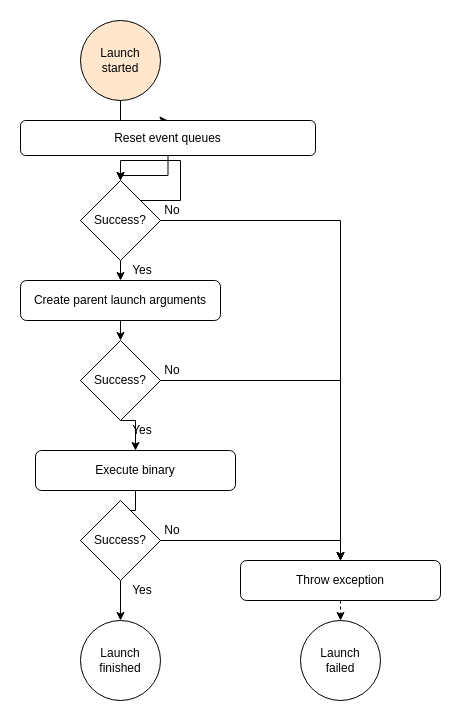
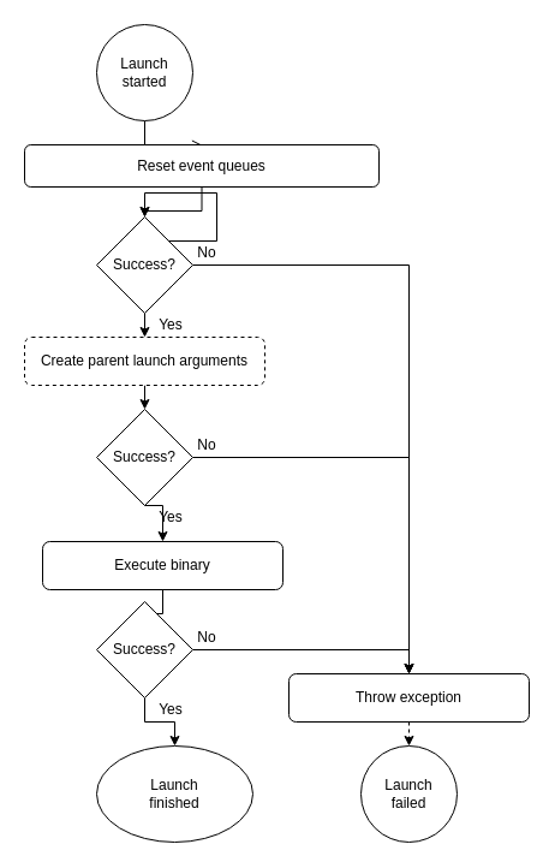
- <mxCell id="3" value="Launch started" style="ellipse;whiteSpace=wrap;html=1;aspect=fixed;fillColor=#ffe6cc;" parent="1" vertex="1"><mxGeometry x="80" y="20" width="80" height="80" as="geometry" /></mxCell>
+ <mxCell id="3" value="Launch started" style="ellipse;whiteSpace=wrap;html=1;aspect=fixed;" parent="1" vertex="1"><mxGeometry x="80" y="20" width="80" height="80" as="geometry" /></mxCell>
- <mxCell id="2" style="edgeStyle=orthogonalEdgeStyle;rounded=0;orthogonalLoop=1;jettySize=auto;html=1;exitX=0.5;exitY=1;exitDx=0;exitDy=0;entryX=0.5;entryY=0;entryDx=0;entryDy=0;" parent="1" source="3" target="5" edge="1"><mxGeometry relative="1" as="geometry" /></mxCell>
+ <mxCell id="2" style="edgeStyle=orthogonalEdgeStyle;rounded=0;orthogonalLoop=1;jettySize=auto;html=1;exitX=0.5;exitY=1;exitDx=0;exitDy=0;entryX=0.5;entryY=0;entryDx=0;entryDy=0;endArrow=open;" parent="1" source="3" target="5" edge="1"><mxGeometry relative="1" as="geometry" /></mxCell>
- <mxCell id="12" value="Create parent launch arguments" style="rounded=1;whiteSpace=wrap;html=1;" parent="1" vertex="1"><mxGeometry x="20" y="280" width="200" height="40" as="geometry" /></mxCell>
+ <mxCell id="12" value="Create parent launch arguments" style="rounded=1;whiteSpace=wrap;html=1;dashed=1;" parent="1" vertex="1"><mxGeometry x="20" y="280" width="200" height="40" as="geometry" /></mxCell>
- <mxCell id="21" value="Launch&lt;br&gt;finished" style="ellipse;whiteSpace=wrap;html=1;aspect=fixed;" parent="1" vertex="1"><mxGeometry x="80" y="620" width="80" height="80" as="geometry" /></mxCell>
+ <mxCell id="21" value="Launch&lt;br&gt;finished" style="ellipse;whiteSpace=wrap;html=1;aspect=fixed;" parent="1" vertex="1"><mxGeometry x="80" y="620" width="130" height="80" as="geometry" /></mxCell>
